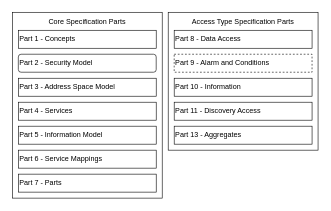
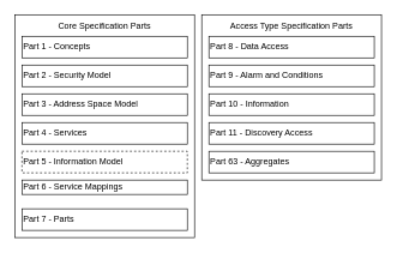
- <mxCell id="5" value="Part 2 - Security Model" style="whiteSpace=wrap;html=1;align=left;rounded=1;" vertex="1" parent="1"><mxGeometry x="30" y="90" width="230" height="30" as="geometry" /></mxCell>
+ <mxCell id="5" value="Part 2 - Security Model" style="rounded=0;whiteSpace=wrap;html=1;align=left;" vertex="1" parent="1"><mxGeometry x="30" y="90" width="230" height="30" as="geometry" /></mxCell>
- <mxCell id="14" value="Part 9 - Alarm and Conditions" style="rounded=0;whiteSpace=wrap;html=1;align=left;dashed=1;" vertex="1" parent="1"><mxGeometry x="290" y="90" width="230" height="30" as="geometry" /></mxCell>
+ <mxCell id="14" value="Part 9 - Alarm and Conditions" style="rounded=0;whiteSpace=wrap;html=1;align=left;" vertex="1" parent="1"><mxGeometry x="290" y="90" width="230" height="30" as="geometry" /></mxCell>
- <mxCell id="8" value="Part 5 - Information Model" style="rounded=0;whiteSpace=wrap;html=1;align=left;" vertex="1" parent="1"><mxGeometry x="30" y="210" width="230" height="30" as="geometry" /></mxCell>
+ <mxCell id="8" value="Part 5 - Information Model" style="rounded=0;whiteSpace=wrap;html=1;align=left;dashed=1;" vertex="1" parent="1"><mxGeometry x="30" y="210" width="230" height="30" as="geometry" /></mxCell>
- <mxCell id="17" value="Part 13 - Aggregates" style="rounded=0;whiteSpace=wrap;html=1;align=left;" vertex="1" parent="1"><mxGeometry x="290" y="210" width="230" height="30" as="geometry" /></mxCell>
+ <mxCell id="17" value="Part 63 - Aggregates" style="rounded=0;whiteSpace=wrap;html=1;align=left;" vertex="1" parent="1"><mxGeometry x="290" y="210" width="230" height="30" as="geometry" /></mxCell>
- <mxCell id="9" value="Part 6 - Service Mappings" style="rounded=0;whiteSpace=wrap;html=1;align=left;" vertex="1" parent="1"><mxGeometry x="30" y="250" width="230" height="30" as="geometry" /></mxCell>
+ <mxCell id="9" value="Part 6 - Service Mappings" style="rounded=0;whiteSpace=wrap;html=1;align=left;" vertex="1" parent="1"><mxGeometry x="30" y="250" width="230" height="20" as="geometry" /></mxCell>
